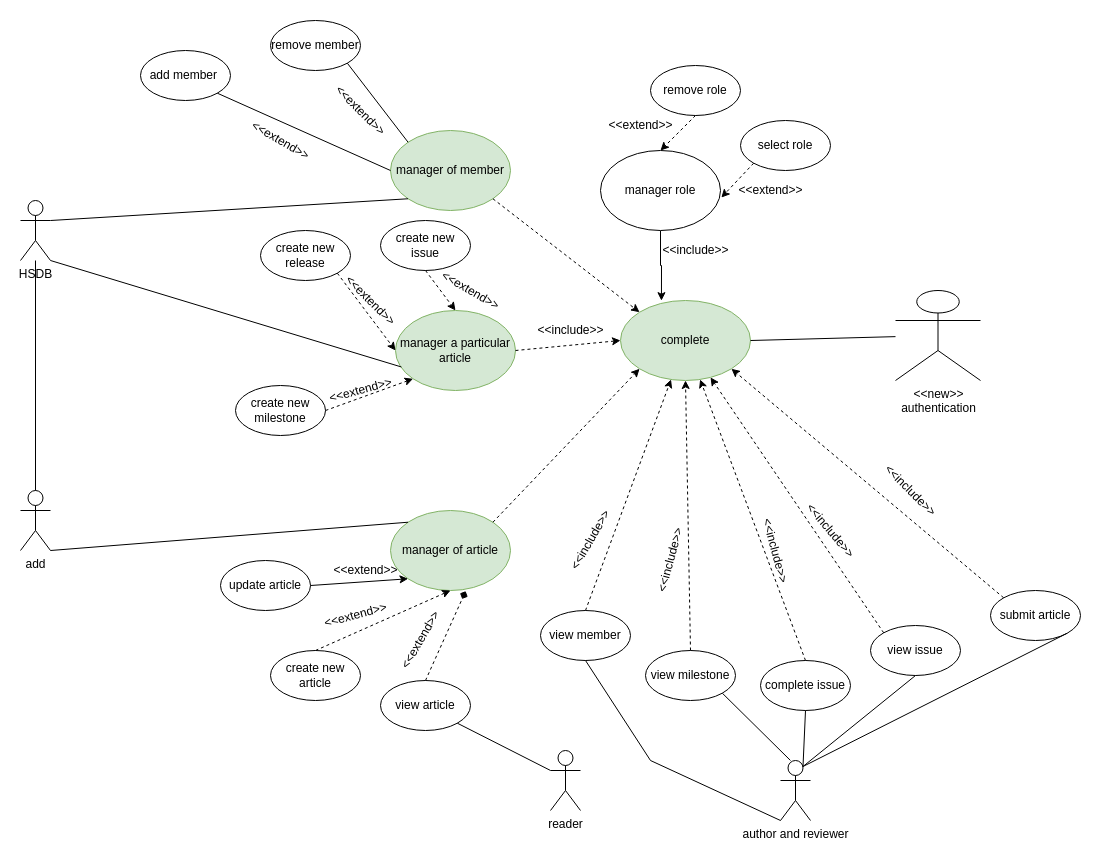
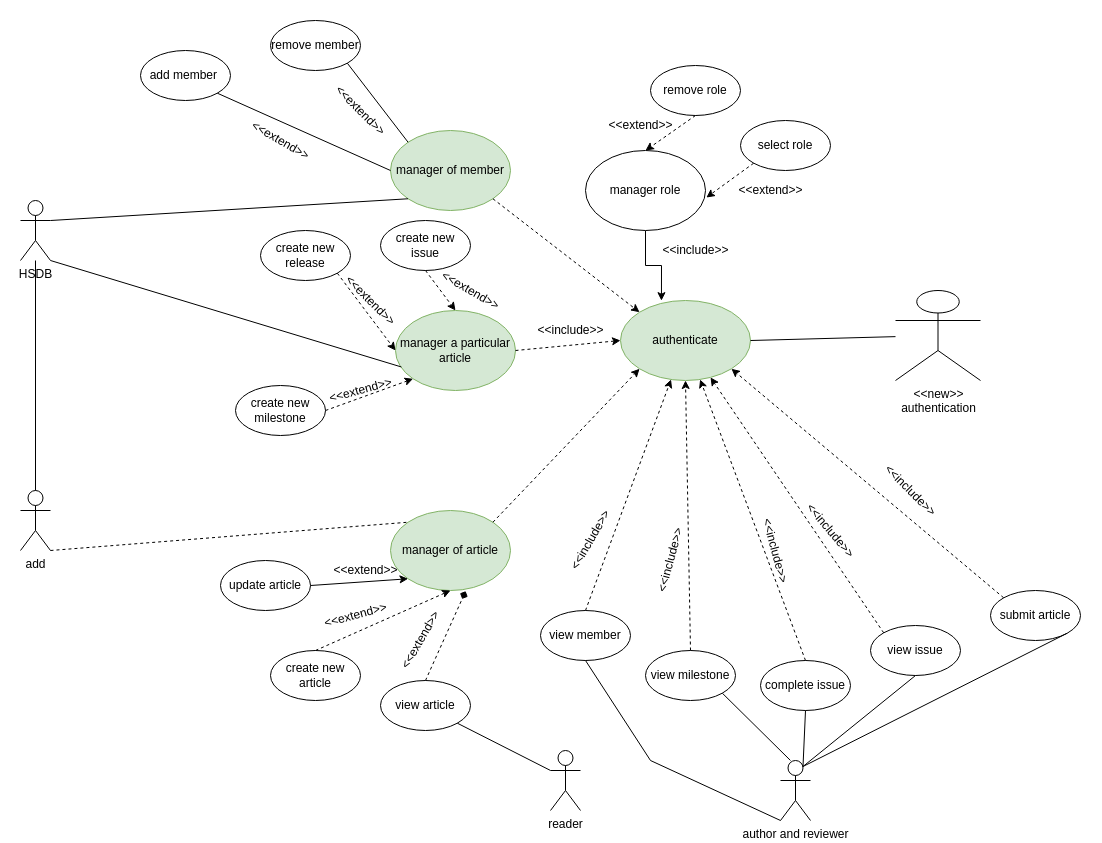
- <mxCell id="21" value="manager role" style="ellipse;whiteSpace=wrap;html=1;" vertex="1" parent="1"><mxGeometry x="600" y="150" width="120" height="80" as="geometry" /></mxCell>
+ <mxCell id="21" value="manager role" style="ellipse;whiteSpace=wrap;html=1;" vertex="1" parent="1"><mxGeometry x="585" y="150" width="120" height="80" as="geometry" /></mxCell>
- <mxCell id="2" value="complete" style="ellipse;whiteSpace=wrap;html=1;fillColor=#d5e8d4;strokeColor=#82b366;" vertex="1" parent="1"><mxGeometry x="620" y="300" width="130" height="80" as="geometry" /></mxCell>
+ <mxCell id="2" value="authenticate" style="ellipse;whiteSpace=wrap;html=1;fillColor=#d5e8d4;strokeColor=#82b366;" vertex="1" parent="1"><mxGeometry x="620" y="300" width="130" height="80" as="geometry" /></mxCell>
- <mxCell id="42" value="" style="endArrow=none;html=1;rounded=0;strokeColor=default;exitX=1;exitY=1;exitDx=0;exitDy=0;exitPerimeter=0;entryX=0;entryY=0;entryDx=0;entryDy=0;" edge="1" parent="1" source="38" target="5"><mxGeometry width="50" height="50" relative="1" as="geometry"><mxPoint x="110" y="610" as="sourcePoint" /><mxPoint x="160" y="560" as="targetPoint" /></mxGeometry></mxCell>
+ <mxCell id="42" value="" style="endArrow=none;html=1;rounded=0;strokeColor=default;exitX=1;exitY=1;exitDx=0;exitDy=0;exitPerimeter=0;entryX=0;entryY=0;entryDx=0;entryDy=0;dashed=1;" edge="1" parent="1" source="38" target="5"><mxGeometry width="50" height="50" relative="1" as="geometry"><mxPoint x="110" y="610" as="sourcePoint" /><mxPoint x="160" y="560" as="targetPoint" /></mxGeometry></mxCell>
